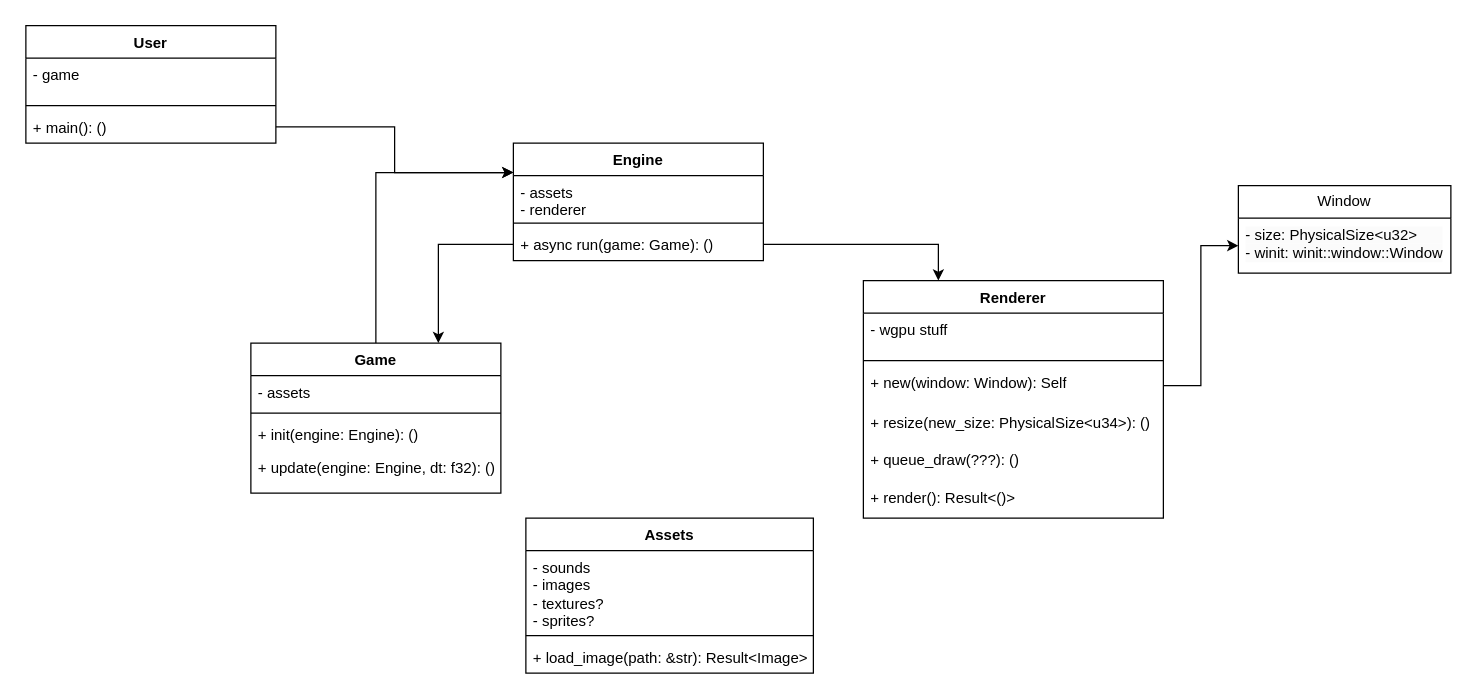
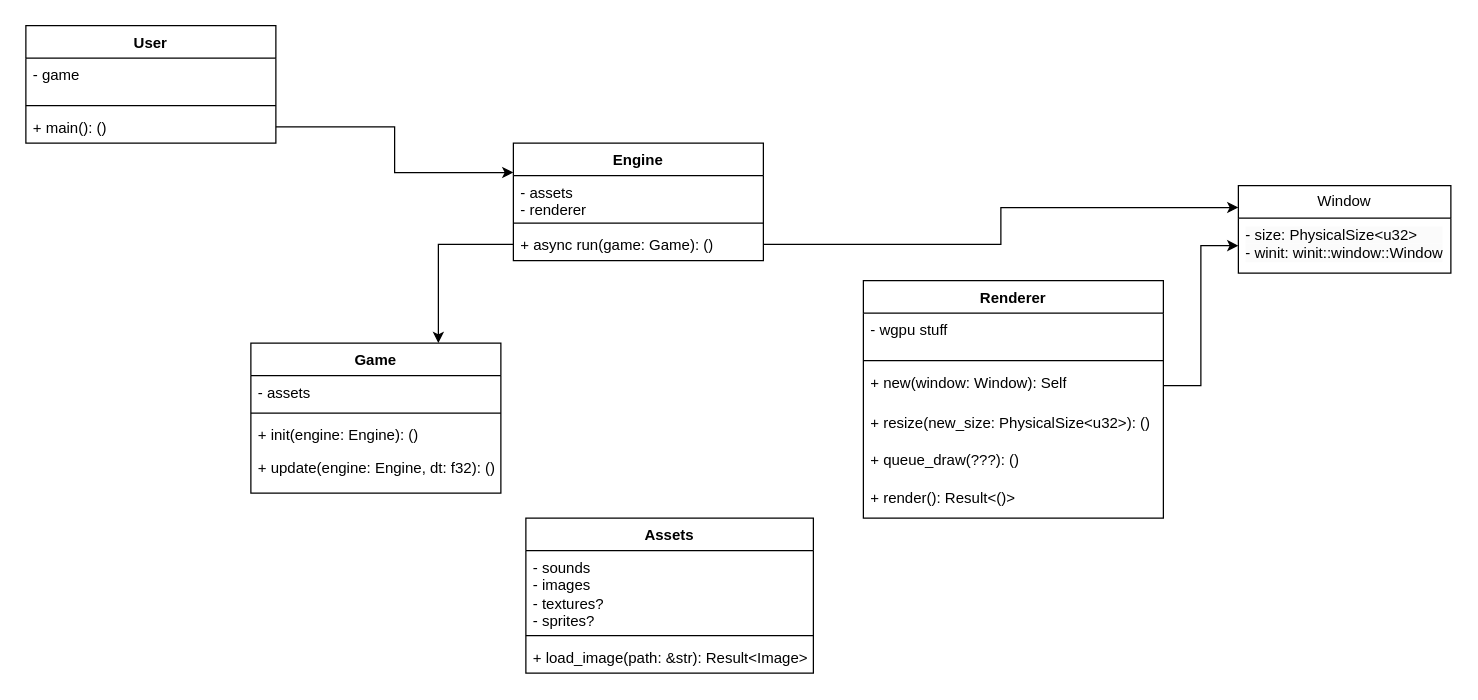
+ <mxCell id="31" style="edgeStyle=orthogonalEdgeStyle;rounded=0;orthogonalLoop=1;jettySize=auto;html=1;exitX=1;exitY=0.5;exitDx=0;exitDy=0;entryX=0;entryY=0.25;entryDx=0;entryDy=0;" edge="1" parent="1" source="11" target="28"><mxGeometry relative="1" as="geometry" /></mxCell>
- <mxCell id="2" style="edgeStyle=orthogonalEdgeStyle;rounded=0;orthogonalLoop=1;jettySize=auto;html=1;exitX=0.5;exitY=0;exitDx=0;exitDy=0;entryX=0;entryY=0.25;entryDx=0;entryDy=0;" edge="1" parent="1" source="3" target="8"><mxGeometry relative="1" as="geometry" /></mxCell>
- <mxCell id="30" style="edgeStyle=orthogonalEdgeStyle;rounded=0;orthogonalLoop=1;jettySize=auto;html=1;exitX=1;exitY=0.5;exitDx=0;exitDy=0;entryX=0.25;entryY=0;entryDx=0;entryDy=0;" edge="1" parent="1" source="11" target="21"><mxGeometry relative="1" as="geometry" /></mxCell>
- <mxCell id="25" value="+ resize(new_size: PhysicalSize&amp;lt;u34&amp;gt;): ()" style="text;strokeColor=none;fillColor=none;align=left;verticalAlign=top;spacingLeft=4;spacingRight=4;overflow=hidden;rotatable=0;points=[[0,0.5],[1,0.5]];portConstraint=eastwest;whiteSpace=wrap;html=1;" vertex="1" parent="21"><mxGeometry y="100" width="240" height="30" as="geometry" /></mxCell>
+ <mxCell id="25" value="+ resize(new_size: PhysicalSize&amp;lt;u32&amp;gt;): ()" style="text;strokeColor=none;fillColor=none;align=left;verticalAlign=top;spacingLeft=4;spacingRight=4;overflow=hidden;rotatable=0;points=[[0,0.5],[1,0.5]];portConstraint=eastwest;whiteSpace=wrap;html=1;" vertex="1" parent="21"><mxGeometry y="100" width="240" height="30" as="geometry" /></mxCell>
